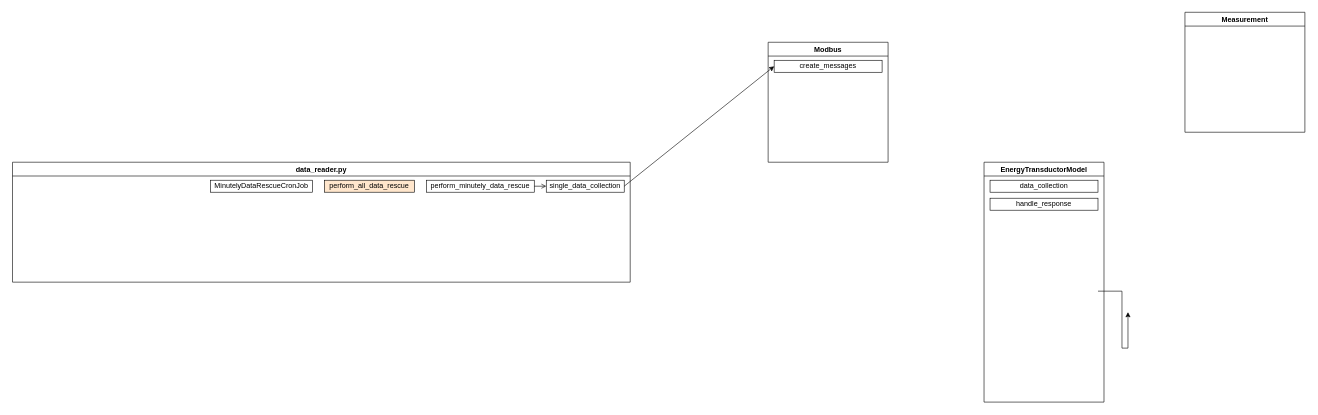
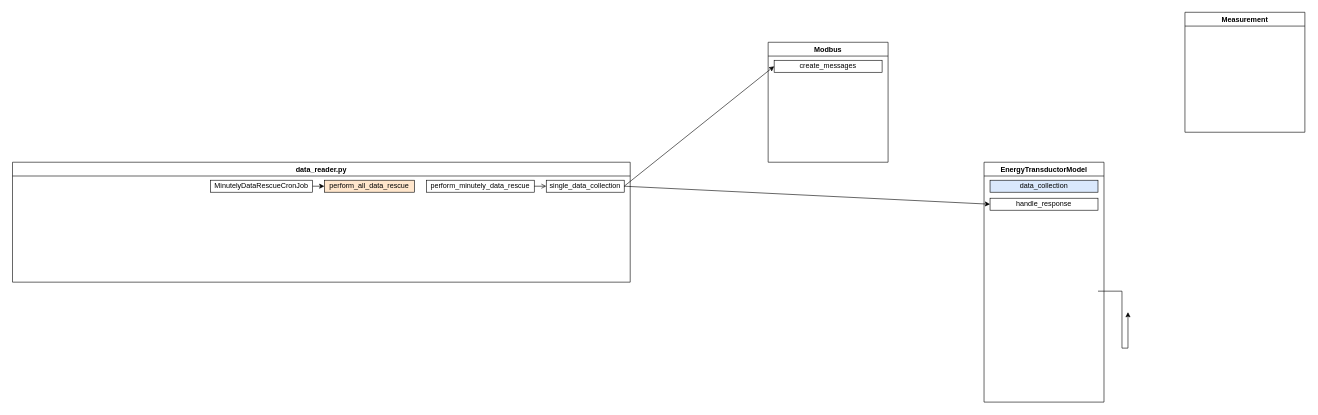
+ <mxCell id="20" style="edgeStyle=orthogonalEdgeStyle;rounded=0;orthogonalLoop=1;jettySize=auto;html=1;exitX=1;exitY=0.5;exitDx=0;exitDy=0;entryX=0;entryY=0.5;entryDx=0;entryDy=0;" edge="1" parent="15" source="21" target="19"><mxGeometry relative="1" as="geometry" /></mxCell>
- <mxCell id="3" value="data_collection" style="rounded=0;whiteSpace=wrap;html=1;" vertex="1" parent="2"><mxGeometry x="10" y="30" width="180" height="20" as="geometry" /></mxCell>
+ <mxCell id="3" value="data_collection" style="rounded=0;whiteSpace=wrap;html=1;fillColor=#dae8fc;" vertex="1" parent="2"><mxGeometry x="10" y="30" width="180" height="20" as="geometry" /></mxCell>
+ <mxCell id="23" style="edgeStyle=none;rounded=0;orthogonalLoop=1;jettySize=auto;html=1;exitX=1;exitY=0.5;exitDx=0;exitDy=0;entryX=0;entryY=0.5;entryDx=0;entryDy=0;" edge="1" parent="1" source="16" target="4"><mxGeometry relative="1" as="geometry"><mxPoint x="1550" y="380" as="targetPoint" /></mxGeometry></mxCell>
